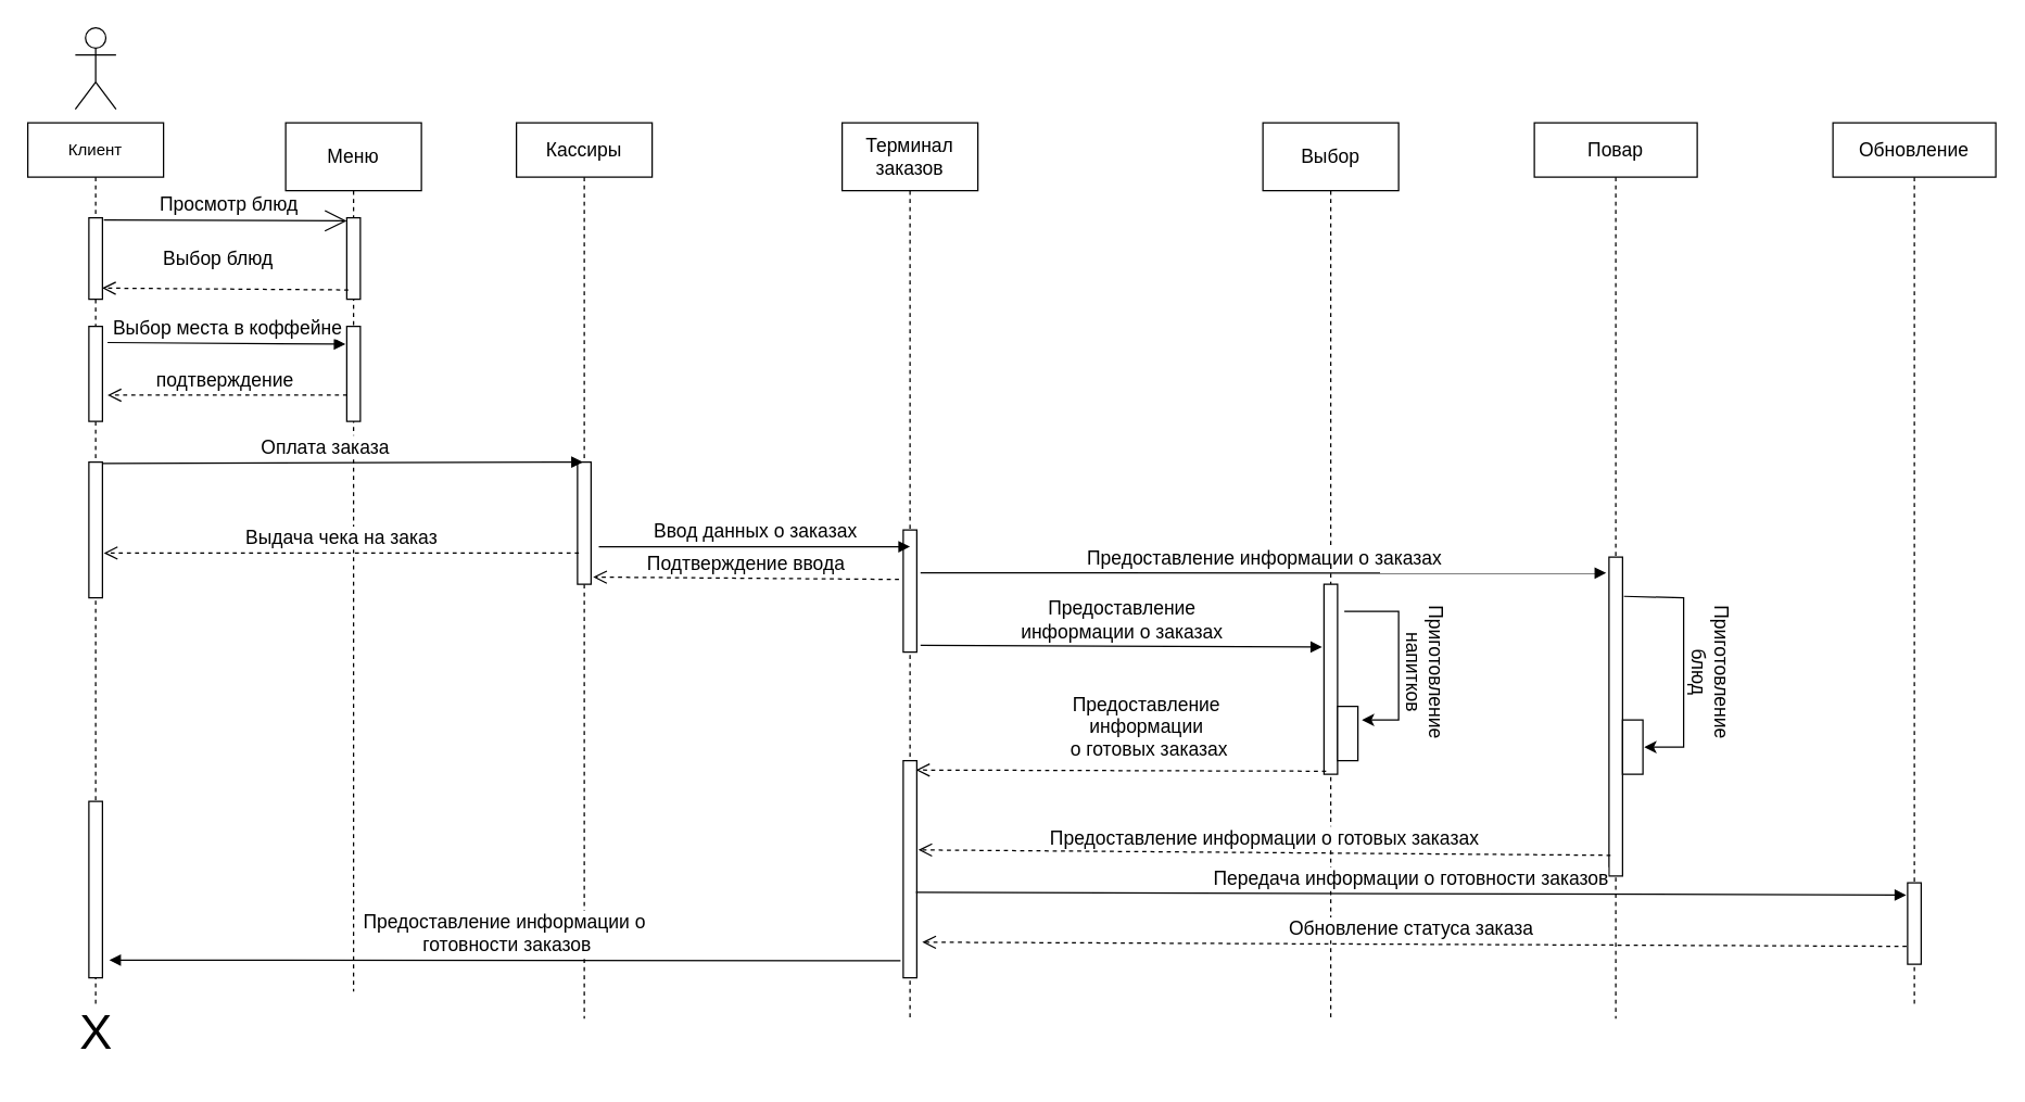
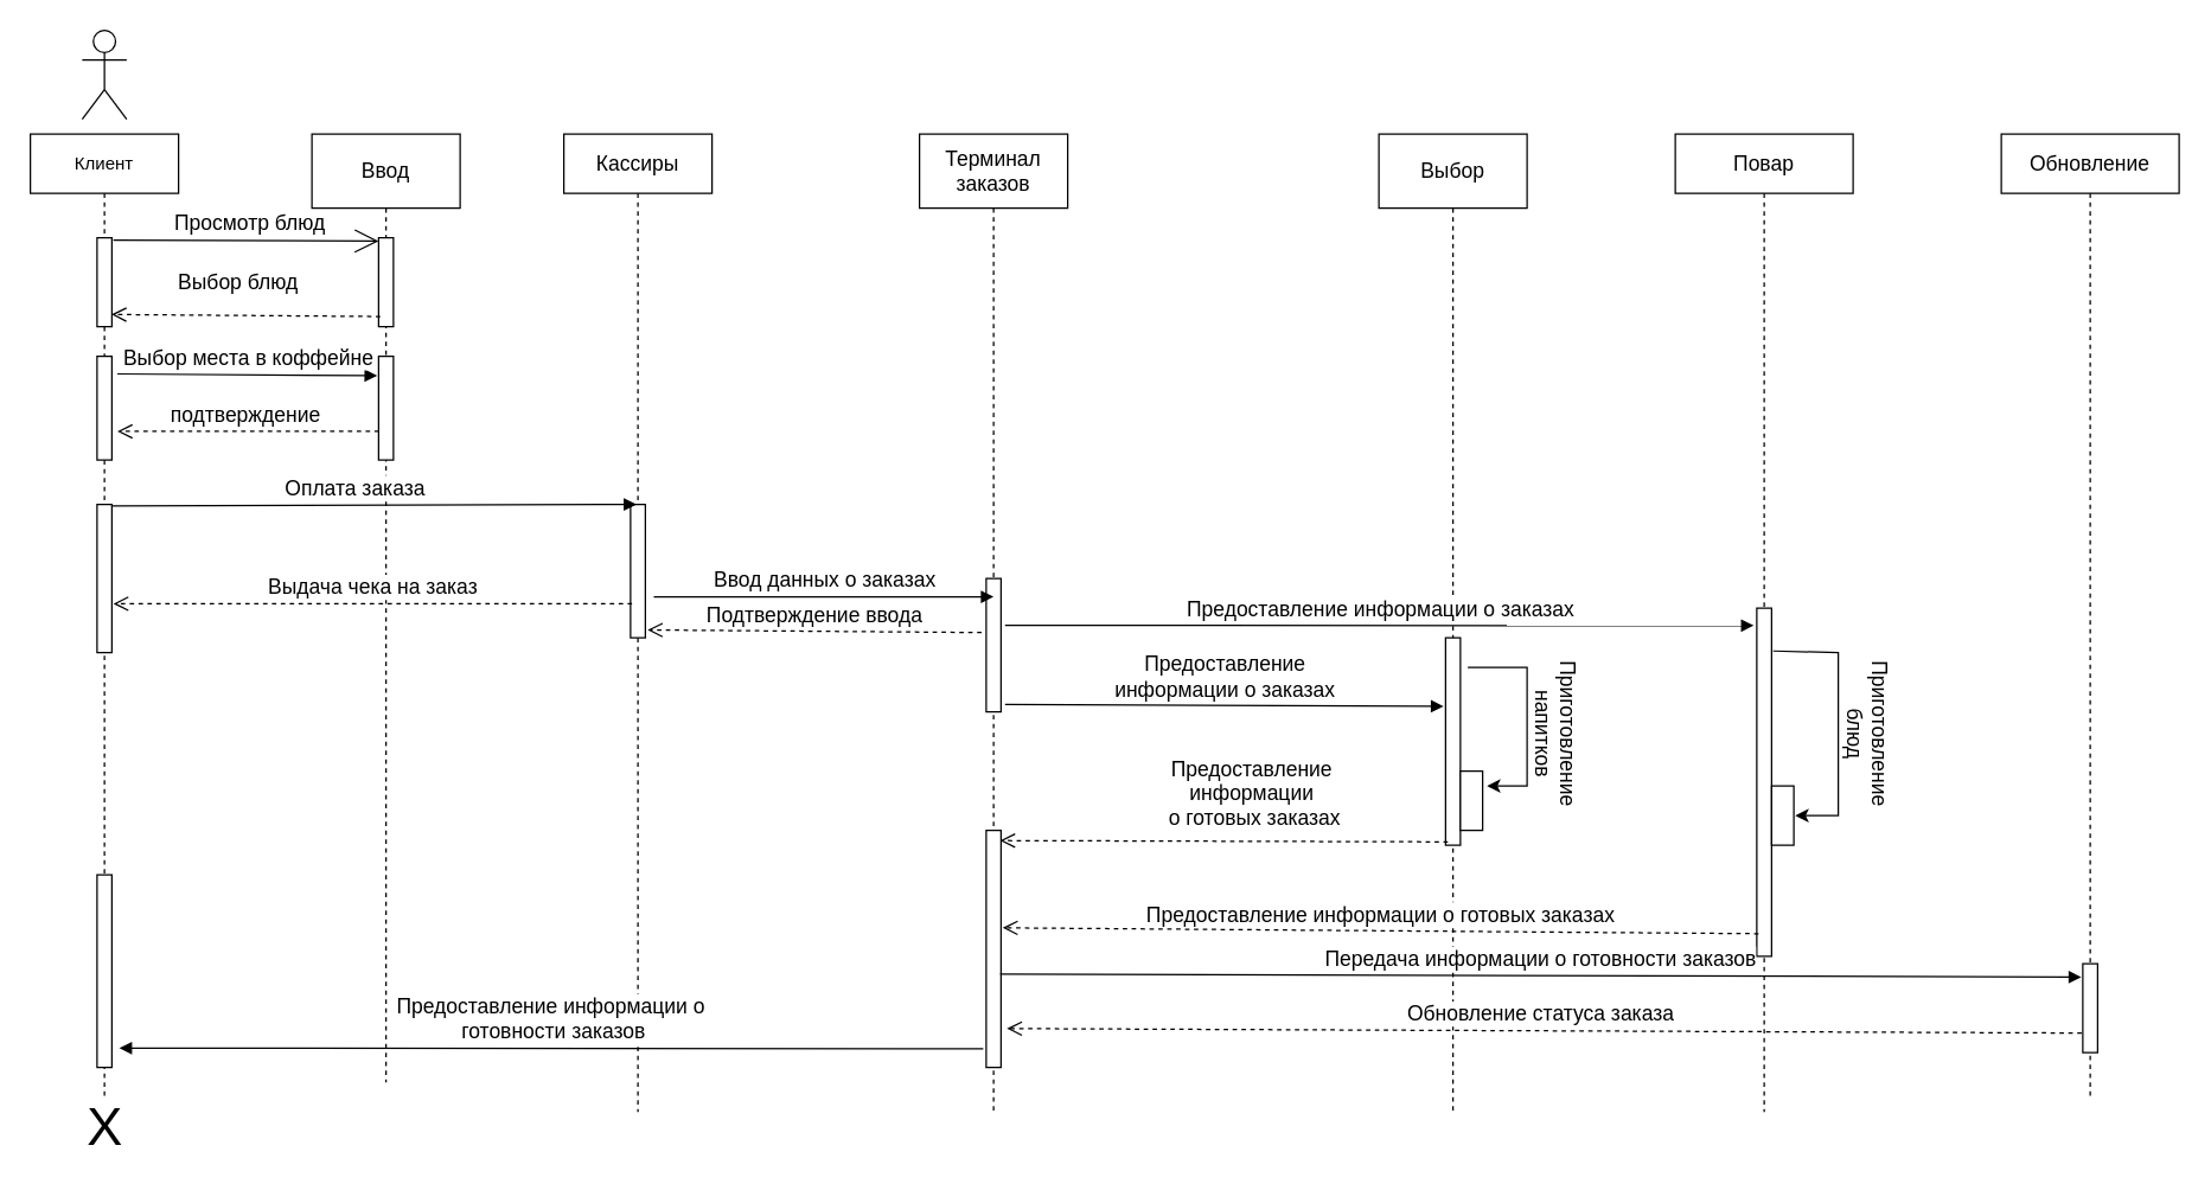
- <mxCell id="8" value="Меню" style="shape=umlLifeline;perimeter=lifelinePerimeter;whiteSpace=wrap;html=1;container=1;collapsible=0;recursiveResize=0;outlineConnect=0;fontSize=14;size=50;" parent="1" vertex="1"><mxGeometry x="210" y="90" width="100" height="640" as="geometry" /></mxCell>
+ <mxCell id="8" value="Ввод" style="shape=umlLifeline;perimeter=lifelinePerimeter;whiteSpace=wrap;html=1;container=1;collapsible=0;recursiveResize=0;outlineConnect=0;fontSize=14;size=50;" parent="1" vertex="1"><mxGeometry x="210" y="90" width="100" height="640" as="geometry" /></mxCell>
